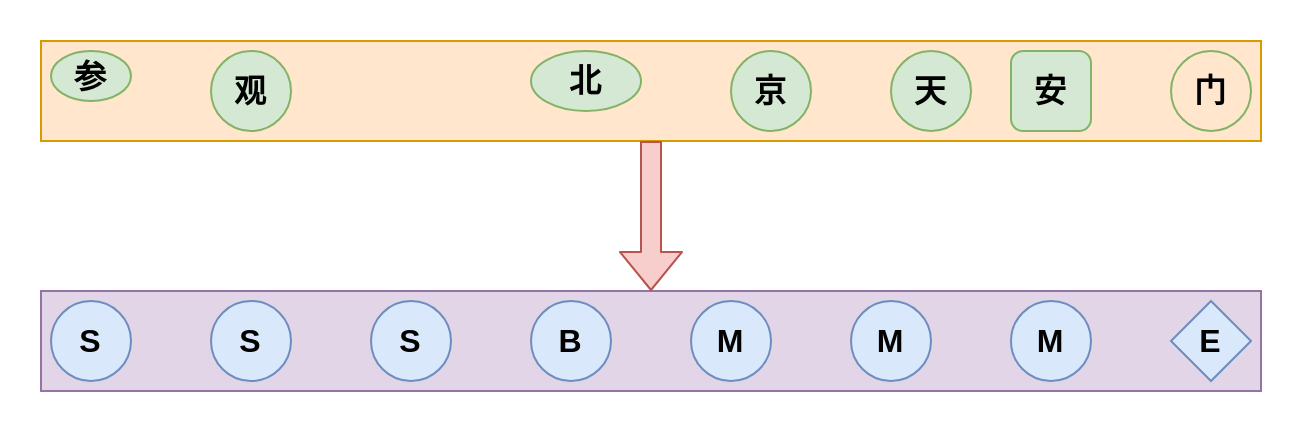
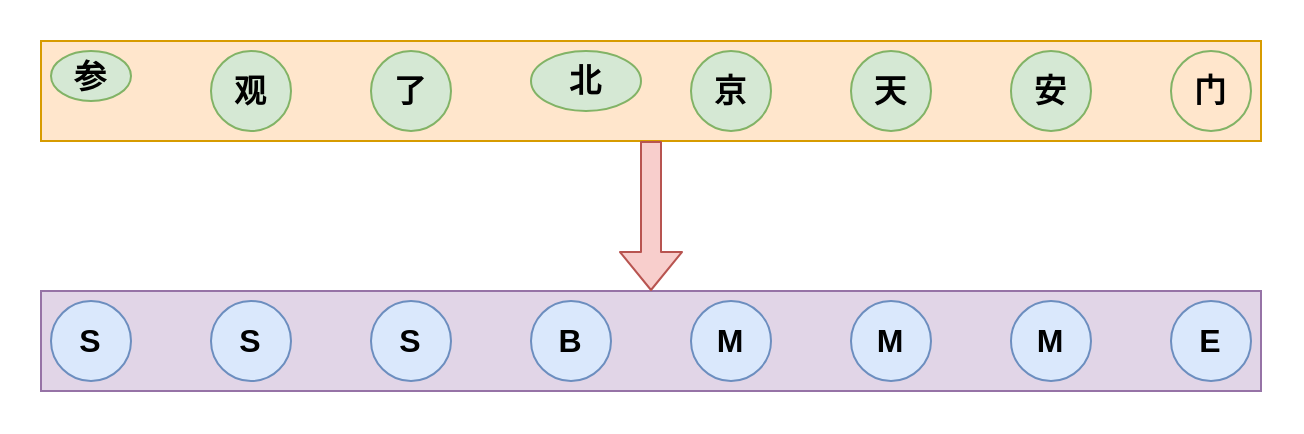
+ <mxCell id="5" value="&lt;b&gt;了&lt;/b&gt;" style="ellipse;whiteSpace=wrap;html=1;aspect=fixed;fontSize=16;fillColor=#d5e8d4;strokeColor=#82b366;" parent="1" vertex="1"><mxGeometry x="185" y="25" width="40" height="40" as="geometry" /></mxCell>
- <mxCell id="7" value="&lt;b&gt;京&lt;/b&gt;" style="ellipse;whiteSpace=wrap;html=1;aspect=fixed;fontSize=16;fillColor=#d5e8d4;strokeColor=#82b366;" parent="1" vertex="1"><mxGeometry x="365" y="25" width="40" height="40" as="geometry" /></mxCell>
+ <mxCell id="7" value="&lt;b&gt;京&lt;/b&gt;" style="ellipse;whiteSpace=wrap;html=1;aspect=fixed;fontSize=16;fillColor=#d5e8d4;strokeColor=#82b366;" parent="1" vertex="1"><mxGeometry x="345" y="25" width="40" height="40" as="geometry" /></mxCell>
- <mxCell id="8" value="&lt;b&gt;天&lt;/b&gt;" style="ellipse;whiteSpace=wrap;html=1;aspect=fixed;fontSize=16;fillColor=#d5e8d4;strokeColor=#82b366;" parent="1" vertex="1"><mxGeometry x="445" y="25" width="40" height="40" as="geometry" /></mxCell>
+ <mxCell id="8" value="&lt;b&gt;天&lt;/b&gt;" style="ellipse;whiteSpace=wrap;html=1;aspect=fixed;fontSize=16;fillColor=#d5e8d4;strokeColor=#82b366;" parent="1" vertex="1"><mxGeometry x="425" y="25" width="40" height="40" as="geometry" /></mxCell>
- <mxCell id="9" value="&lt;b&gt;安&lt;/b&gt;" style="whiteSpace=wrap;html=1;aspect=fixed;fontSize=16;fillColor=#d5e8d4;strokeColor=#82b366;rounded=1;" parent="1" vertex="1"><mxGeometry x="505" y="25" width="40" height="40" as="geometry" /></mxCell>
+ <mxCell id="9" value="&lt;b&gt;安&lt;/b&gt;" style="ellipse;whiteSpace=wrap;html=1;aspect=fixed;fontSize=16;fillColor=#d5e8d4;strokeColor=#82b366;" parent="1" vertex="1"><mxGeometry x="505" y="25" width="40" height="40" as="geometry" /></mxCell>
- <mxCell id="19" value="&lt;b&gt;E&lt;/b&gt;" style="rhombus;whiteSpace=wrap;html=1;aspect=fixed;fontSize=16;fillColor=#dae8fc;strokeColor=#6c8ebf;" parent="1" vertex="1"><mxGeometry x="585" y="150" width="40" height="40" as="geometry" /></mxCell>
+ <mxCell id="19" value="&lt;b&gt;E&lt;/b&gt;" style="ellipse;whiteSpace=wrap;html=1;aspect=fixed;fontSize=16;fillColor=#dae8fc;strokeColor=#6c8ebf;" parent="1" vertex="1"><mxGeometry x="585" y="150" width="40" height="40" as="geometry" /></mxCell>
